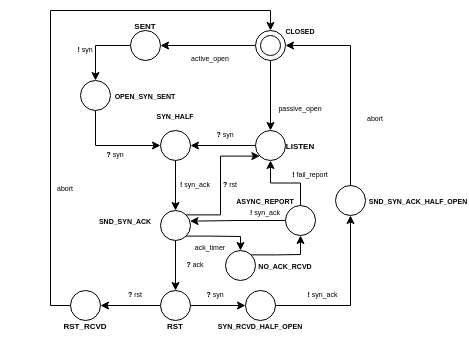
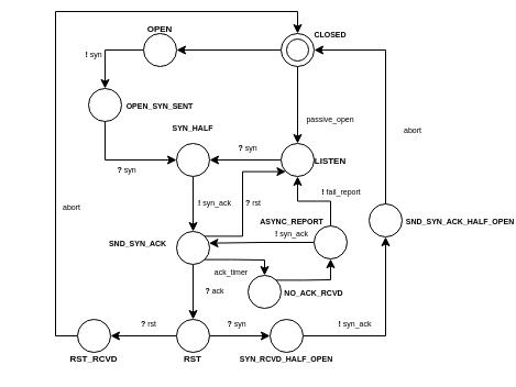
- <mxCell id="29" value="&lt;font style=&quot;font-size: 8px;&quot;&gt;&lt;b&gt;SENT&lt;/b&gt;&lt;/font&gt;" style="text;html=1;strokeColor=none;fillColor=none;align=center;verticalAlign=middle;whiteSpace=wrap;rounded=0;" vertex="1" parent="1"><mxGeometry x="130" y="20" width="30" height="10" as="geometry" /></mxCell>
+ <mxCell id="29" value="&lt;font style=&quot;font-size: 8px;&quot;&gt;&lt;b&gt;OPEN&lt;/b&gt;&lt;/font&gt;" style="text;html=1;strokeColor=none;fillColor=none;align=center;verticalAlign=middle;whiteSpace=wrap;rounded=0;" vertex="1" parent="1"><mxGeometry x="130" y="20" width="30" height="10" as="geometry" /></mxCell>
- <mxCell id="28" value="&lt;br&gt;&lt;div&gt;&lt;span class=&quot;mwe-math-element&quot;&gt;&lt;span style=&quot;display: none;&quot; class=&quot;mwe-math-mathml-inline mwe-math-mathml-a11y&quot;&gt;&lt;math xmlns=&quot;http://www.w3.org/1998/Math/MathML&quot;&gt;&lt;/math&gt;&lt;br&gt;  &lt;br&gt;    &lt;br&gt;    &lt;br&gt;  &lt;br&gt;&lt;/span&gt;&lt;img alt=&quot;{\boldsymbol {\tau }}&quot; style=&quot;vertical-align: -0.338ex; width:1.418ex; height:1.676ex;&quot; aria-hidden=&quot;true&quot; class=&quot;mwe-math-fallback-image-inline&quot; src=&quot;https://wikimedia.org/api/rest_v1/media/math/render/svg/beb1359149db88a28c86f0a3030894b71610a224&quot;&gt; &lt;/span&gt;active_open&lt;/div&gt;&lt;div&gt;&lt;br&gt;&lt;/div&gt;" style="text;html=1;strokeColor=none;fillColor=none;align=center;verticalAlign=middle;whiteSpace=wrap;rounded=0;fontSize=7;" vertex="1" parent="1"><mxGeometry x="165" y="40" width="90" height="20" as="geometry" /></mxCell>
